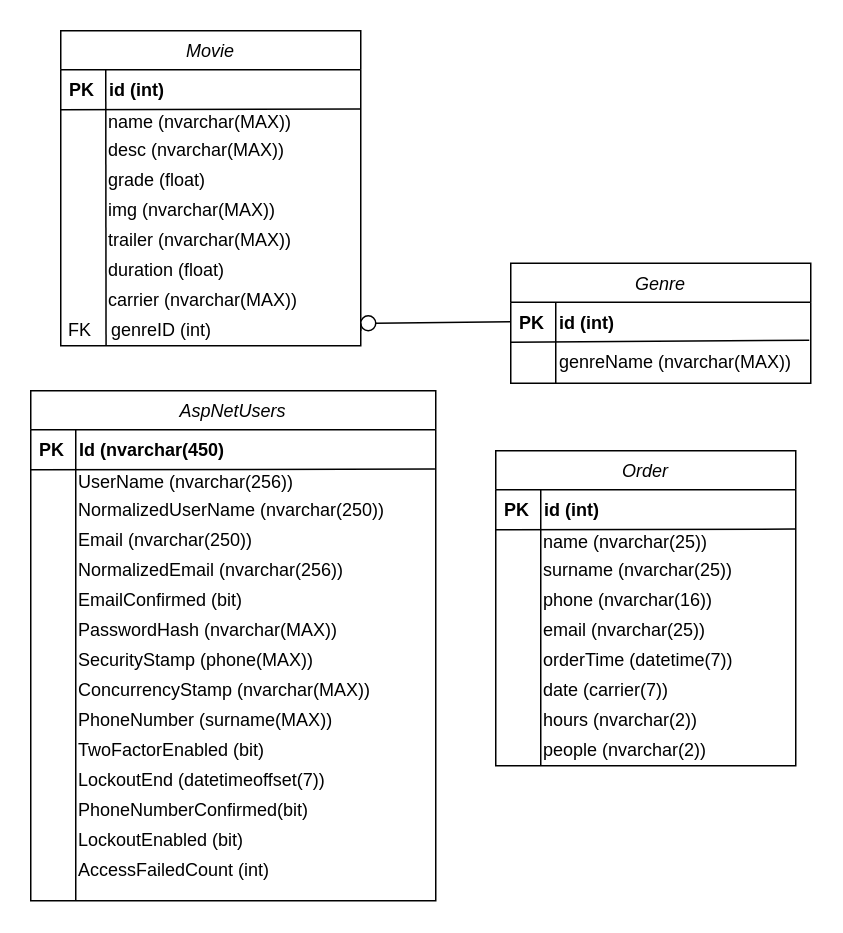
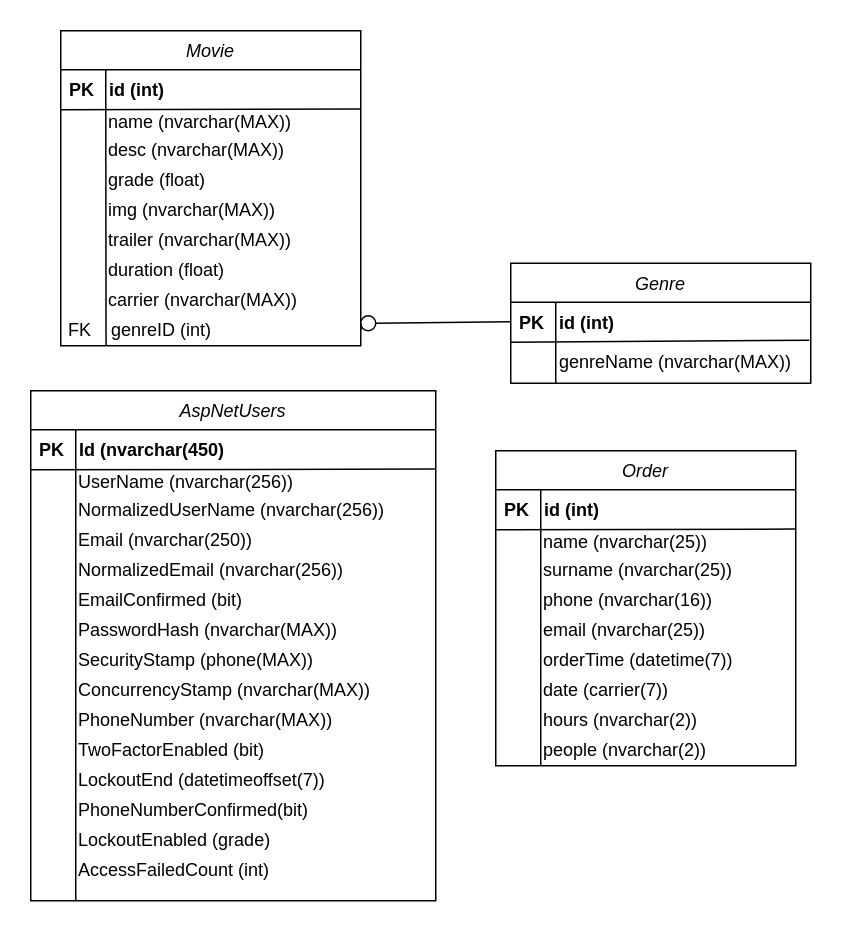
- <mxCell id="36" value="&lt;div style=&quot;&quot;&gt;&lt;span style=&quot;background-color: initial;&quot;&gt;&lt;span style=&quot;&quot;&gt;&#09;&lt;/span&gt;&amp;nbsp;&lt;span style=&quot;white-space: pre;&quot;&gt;&#09;&lt;/span&gt;&amp;nbsp;&lt;/span&gt;&lt;span style=&quot;background-color: initial;&quot;&gt;NormalizedUserName (nvarchar(250))&lt;/span&gt;&lt;/div&gt;" style="text;html=1;strokeColor=none;fillColor=none;align=left;verticalAlign=middle;whiteSpace=wrap;rounded=0;" vertex="1" parent="31"><mxGeometry y="70" width="270" height="20" as="geometry" /></mxCell>
+ <mxCell id="36" value="&lt;div style=&quot;&quot;&gt;&lt;span style=&quot;background-color: initial;&quot;&gt;&lt;span style=&quot;&quot;&gt;&#09;&lt;/span&gt;&amp;nbsp;&lt;span style=&quot;white-space: pre;&quot;&gt;&#09;&lt;/span&gt;&amp;nbsp;&lt;/span&gt;&lt;span style=&quot;background-color: initial;&quot;&gt;NormalizedUserName (nvarchar(256))&lt;/span&gt;&lt;/div&gt;" style="text;html=1;strokeColor=none;fillColor=none;align=left;verticalAlign=middle;whiteSpace=wrap;rounded=0;" vertex="1" parent="31"><mxGeometry y="70" width="270" height="20" as="geometry" /></mxCell>
- <mxCell id="43" value="&lt;div style=&quot;&quot;&gt;&lt;span style=&quot;background-color: initial;&quot;&gt;&lt;span style=&quot;&quot;&gt;&#09;&lt;/span&gt;&amp;nbsp;&lt;span style=&quot;&quot;&gt;&#09;&lt;/span&gt;&amp;nbsp;&lt;span style=&quot;&quot;&gt;&#09;&lt;/span&gt;&amp;nbsp;&lt;span style=&quot;&quot;&gt;&#09;&lt;/span&gt;&amp;nbsp;&lt;span style=&quot;white-space: pre;&quot;&gt;&#09;&lt;/span&gt;&amp;nbsp;PhoneNumber (surname(&lt;/span&gt;MAX&lt;span style=&quot;background-color: initial;&quot;&gt;))&lt;/span&gt;&lt;/div&gt;" style="text;html=1;strokeColor=none;fillColor=none;align=left;verticalAlign=middle;whiteSpace=wrap;rounded=0;" vertex="1" parent="31"><mxGeometry y="210" width="270" height="20" as="geometry" /></mxCell>
+ <mxCell id="43" value="&lt;div style=&quot;&quot;&gt;&lt;span style=&quot;background-color: initial;&quot;&gt;&lt;span style=&quot;&quot;&gt;&#09;&lt;/span&gt;&amp;nbsp;&lt;span style=&quot;&quot;&gt;&#09;&lt;/span&gt;&amp;nbsp;&lt;span style=&quot;&quot;&gt;&#09;&lt;/span&gt;&amp;nbsp;&lt;span style=&quot;&quot;&gt;&#09;&lt;/span&gt;&amp;nbsp;&lt;span style=&quot;white-space: pre;&quot;&gt;&#09;&lt;/span&gt;&amp;nbsp;PhoneNumber (nvarchar(&lt;/span&gt;MAX&lt;span style=&quot;background-color: initial;&quot;&gt;))&lt;/span&gt;&lt;/div&gt;" style="text;html=1;strokeColor=none;fillColor=none;align=left;verticalAlign=middle;whiteSpace=wrap;rounded=0;" vertex="1" parent="31"><mxGeometry y="210" width="270" height="20" as="geometry" /></mxCell>
- <mxCell id="47" value="&lt;div style=&quot;&quot;&gt;&lt;span style=&quot;background-color: initial;&quot;&gt;&lt;span style=&quot;&quot;&gt;&#09;&lt;/span&gt;&amp;nbsp;&lt;span style=&quot;&quot;&gt;&#09;&lt;/span&gt;&amp;nbsp; &lt;span style=&quot;white-space: pre;&quot;&gt;&#09;&lt;/span&gt;&amp;nbsp;LockoutEnabled (bit)&lt;/span&gt;&lt;/div&gt;" style="text;html=1;strokeColor=none;fillColor=none;align=left;verticalAlign=middle;whiteSpace=wrap;rounded=0;" vertex="1" parent="31"><mxGeometry y="290" width="270" height="20" as="geometry" /></mxCell>
+ <mxCell id="47" value="&lt;div style=&quot;&quot;&gt;&lt;span style=&quot;background-color: initial;&quot;&gt;&lt;span style=&quot;&quot;&gt;&#09;&lt;/span&gt;&amp;nbsp;&lt;span style=&quot;&quot;&gt;&#09;&lt;/span&gt;&amp;nbsp; &lt;span style=&quot;white-space: pre;&quot;&gt;&#09;&lt;/span&gt;&amp;nbsp;LockoutEnabled (grade)&lt;/span&gt;&lt;/div&gt;" style="text;html=1;strokeColor=none;fillColor=none;align=left;verticalAlign=middle;whiteSpace=wrap;rounded=0;" vertex="1" parent="31"><mxGeometry y="290" width="270" height="20" as="geometry" /></mxCell>
